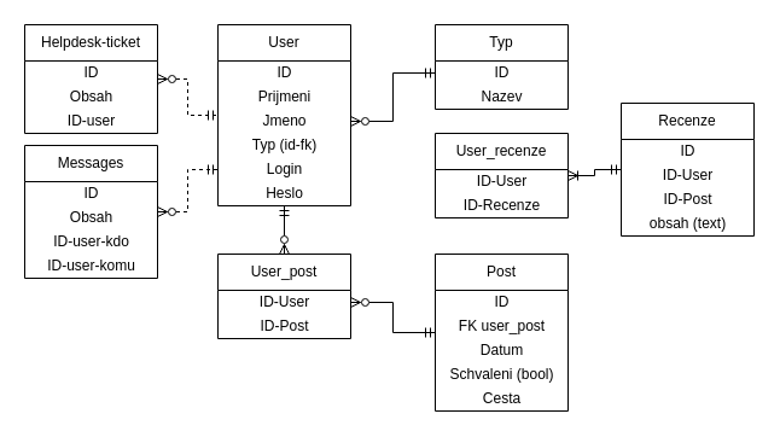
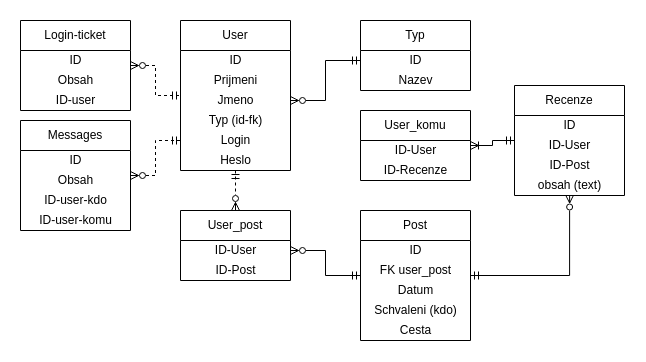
- <mxCell id="41" value="Helpdesk-ticket" style="swimlane;fontStyle=0;childLayout=stackLayout;horizontal=1;startSize=30;horizontalStack=0;resizeParent=1;resizeParentMax=0;resizeLast=0;collapsible=1;marginBottom=0;whiteSpace=wrap;html=1;" vertex="1" parent="1"><mxGeometry x="20" y="20" width="110" height="90" as="geometry" /></mxCell>
+ <mxCell id="41" value="Login-ticket" style="swimlane;fontStyle=0;childLayout=stackLayout;horizontal=1;startSize=30;horizontalStack=0;resizeParent=1;resizeParentMax=0;resizeLast=0;collapsible=1;marginBottom=0;whiteSpace=wrap;html=1;" vertex="1" parent="1"><mxGeometry x="20" y="20" width="110" height="90" as="geometry" /></mxCell>
- <mxCell id="31" value="User_recenze" style="swimlane;fontStyle=0;childLayout=stackLayout;horizontal=1;startSize=30;horizontalStack=0;resizeParent=1;resizeParentMax=0;resizeLast=0;collapsible=1;marginBottom=0;whiteSpace=wrap;html=1;" vertex="1" parent="1"><mxGeometry x="360" y="110" width="110" height="70" as="geometry" /></mxCell>
+ <mxCell id="31" value="User_komu" style="swimlane;fontStyle=0;childLayout=stackLayout;horizontal=1;startSize=30;horizontalStack=0;resizeParent=1;resizeParentMax=0;resizeLast=0;collapsible=1;marginBottom=0;whiteSpace=wrap;html=1;" vertex="1" parent="1"><mxGeometry x="360" y="110" width="110" height="70" as="geometry" /></mxCell>
- <mxCell id="23" style="edgeStyle=orthogonalEdgeStyle;rounded=0;orthogonalLoop=1;jettySize=auto;html=1;entryX=0.5;entryY=0;entryDx=0;entryDy=0;endArrow=ERzeroToMany;endFill=0;startArrow=ERmandOne;startFill=0;" parent="1" source="15" target="20" edge="1"><mxGeometry relative="1" as="geometry" /></mxCell>
+ <mxCell id="23" style="edgeStyle=orthogonalEdgeStyle;rounded=0;orthogonalLoop=1;jettySize=auto;html=1;entryX=0.5;entryY=0;entryDx=0;entryDy=0;endArrow=ERzeroToMany;endFill=0;startArrow=ERmandOne;startFill=0;dashed=1;" parent="1" source="15" target="20" edge="1"><mxGeometry relative="1" as="geometry" /></mxCell>
+ <mxCell id="2" style="edgeStyle=orthogonalEdgeStyle;rounded=0;orthogonalLoop=1;jettySize=auto;html=1;entryX=0.501;entryY=0.975;entryDx=0;entryDy=0;entryPerimeter=0;endArrow=ERzeroToMany;endFill=0;startArrow=ERmandOne;startFill=0;" edge="1" parent="1" source="3" target="29"><mxGeometry relative="1" as="geometry" /></mxCell>
- <mxCell id="7" value="Schvaleni (bool)" style="text;html=1;align=center;verticalAlign=middle;resizable=0;points=[];autosize=1;strokeColor=none;fillColor=none;spacing=0;spacingTop=0;" parent="3" vertex="1"><mxGeometry y="90" width="110" height="20" as="geometry" /></mxCell>
+ <mxCell id="7" value="Schvaleni (kdo)" style="text;html=1;align=center;verticalAlign=middle;resizable=0;points=[];autosize=1;strokeColor=none;fillColor=none;spacing=0;spacingTop=0;" parent="3" vertex="1"><mxGeometry y="90" width="110" height="20" as="geometry" /></mxCell>
